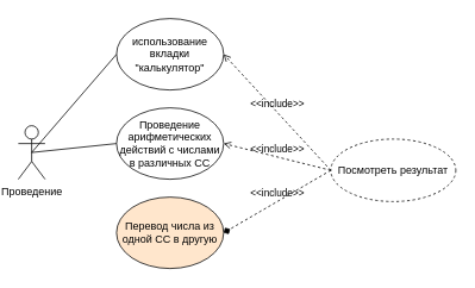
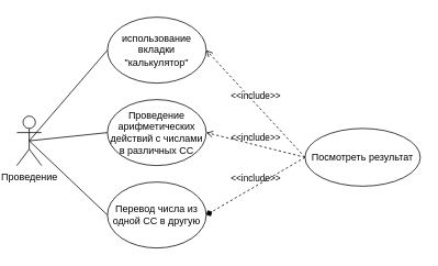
- <mxCell id="10" value="Посмотреть результат" style="ellipse;whiteSpace=wrap;html=1;dashed=1;" vertex="1" parent="1"><mxGeometry x="370" y="155" width="140" height="70" as="geometry" /></mxCell>
+ <mxCell id="10" value="Посмотреть результат" style="ellipse;whiteSpace=wrap;html=1;" vertex="1" parent="1"><mxGeometry x="370" y="155" width="140" height="70" as="geometry" /></mxCell>
+ <mxCell id="8" value="" style="endArrow=none;html=1;exitX=0.5;exitY=0.5;exitDx=0;exitDy=0;exitPerimeter=0;entryX=0;entryY=0.5;entryDx=0;entryDy=0;" edge="1" parent="1" source="2" target="5"><mxGeometry width="50" height="50" relative="1" as="geometry"><mxPoint x="340" y="210" as="sourcePoint" /><mxPoint x="390" y="160" as="targetPoint" /></mxGeometry></mxCell>
- <mxCell id="5" value="Перевод числа из одной СС в другую" style="ellipse;whiteSpace=wrap;html=1;fillColor=#ffe6cc;" vertex="1" parent="1"><mxGeometry x="130" y="220" width="120" height="80" as="geometry" /></mxCell>
+ <mxCell id="5" value="Перевод числа из одной СС в другую" style="ellipse;whiteSpace=wrap;html=1;" vertex="1" parent="1"><mxGeometry x="130" y="220" width="120" height="80" as="geometry" /></mxCell>
